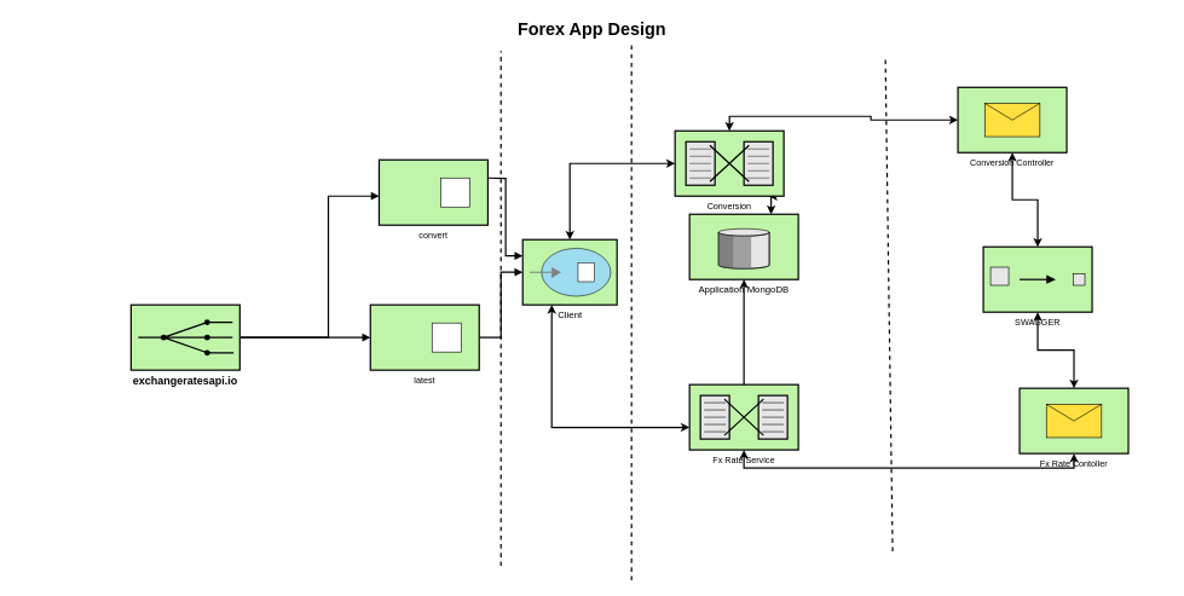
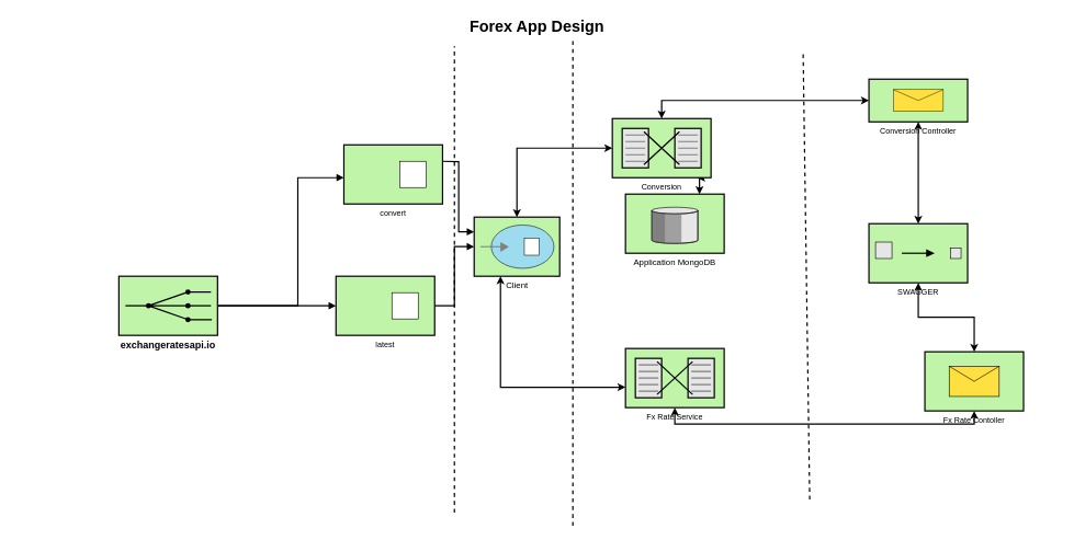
- <mxCell id="23" value="Conversion Controller" style="strokeWidth=2;outlineConnect=0;dashed=0;align=center;fontSize=12;fillColor=#c0f5a9;verticalLabelPosition=bottom;verticalAlign=top;shape=mxgraph.eip.envelope_wrapper;" vertex="1" parent="1"><mxGeometry x="1320" y="120" width="150" height="90" as="geometry" /></mxCell>
+ <mxCell id="23" value="Conversion Controller" style="strokeWidth=2;outlineConnect=0;dashed=0;align=center;fontSize=12;fillColor=#c0f5a9;verticalLabelPosition=bottom;verticalAlign=top;shape=mxgraph.eip.envelope_wrapper;" vertex="1" parent="1"><mxGeometry x="1320" y="120" width="150" height="65" as="geometry" /></mxCell>
- <mxCell id="18" value="SWAGGER" style="strokeWidth=2;outlineConnect=0;dashed=0;align=center;fontSize=12;fillColor=#c0f5a9;verticalLabelPosition=bottom;verticalAlign=top;shape=mxgraph.eip.content_filter;" vertex="1" parent="1"><mxGeometry x="1355" y="340" width="150" height="90" as="geometry" /></mxCell>
+ <mxCell id="18" value="SWAGGER" style="strokeWidth=2;outlineConnect=0;dashed=0;align=center;fontSize=12;fillColor=#c0f5a9;verticalLabelPosition=bottom;verticalAlign=top;shape=mxgraph.eip.content_filter;" vertex="1" parent="1"><mxGeometry x="1320" y="340" width="150" height="90" as="geometry" /></mxCell>
- <mxCell id="13" style="edgeStyle=orthogonalEdgeStyle;rounded=0;orthogonalLoop=1;jettySize=auto;html=1;entryX=0.5;entryY=1;entryDx=0;entryDy=0;entryPerimeter=0;fontSize=15;strokeWidth=2;" edge="1" parent="1" source="15" target="16"><mxGeometry relative="1" as="geometry" /></mxCell>
